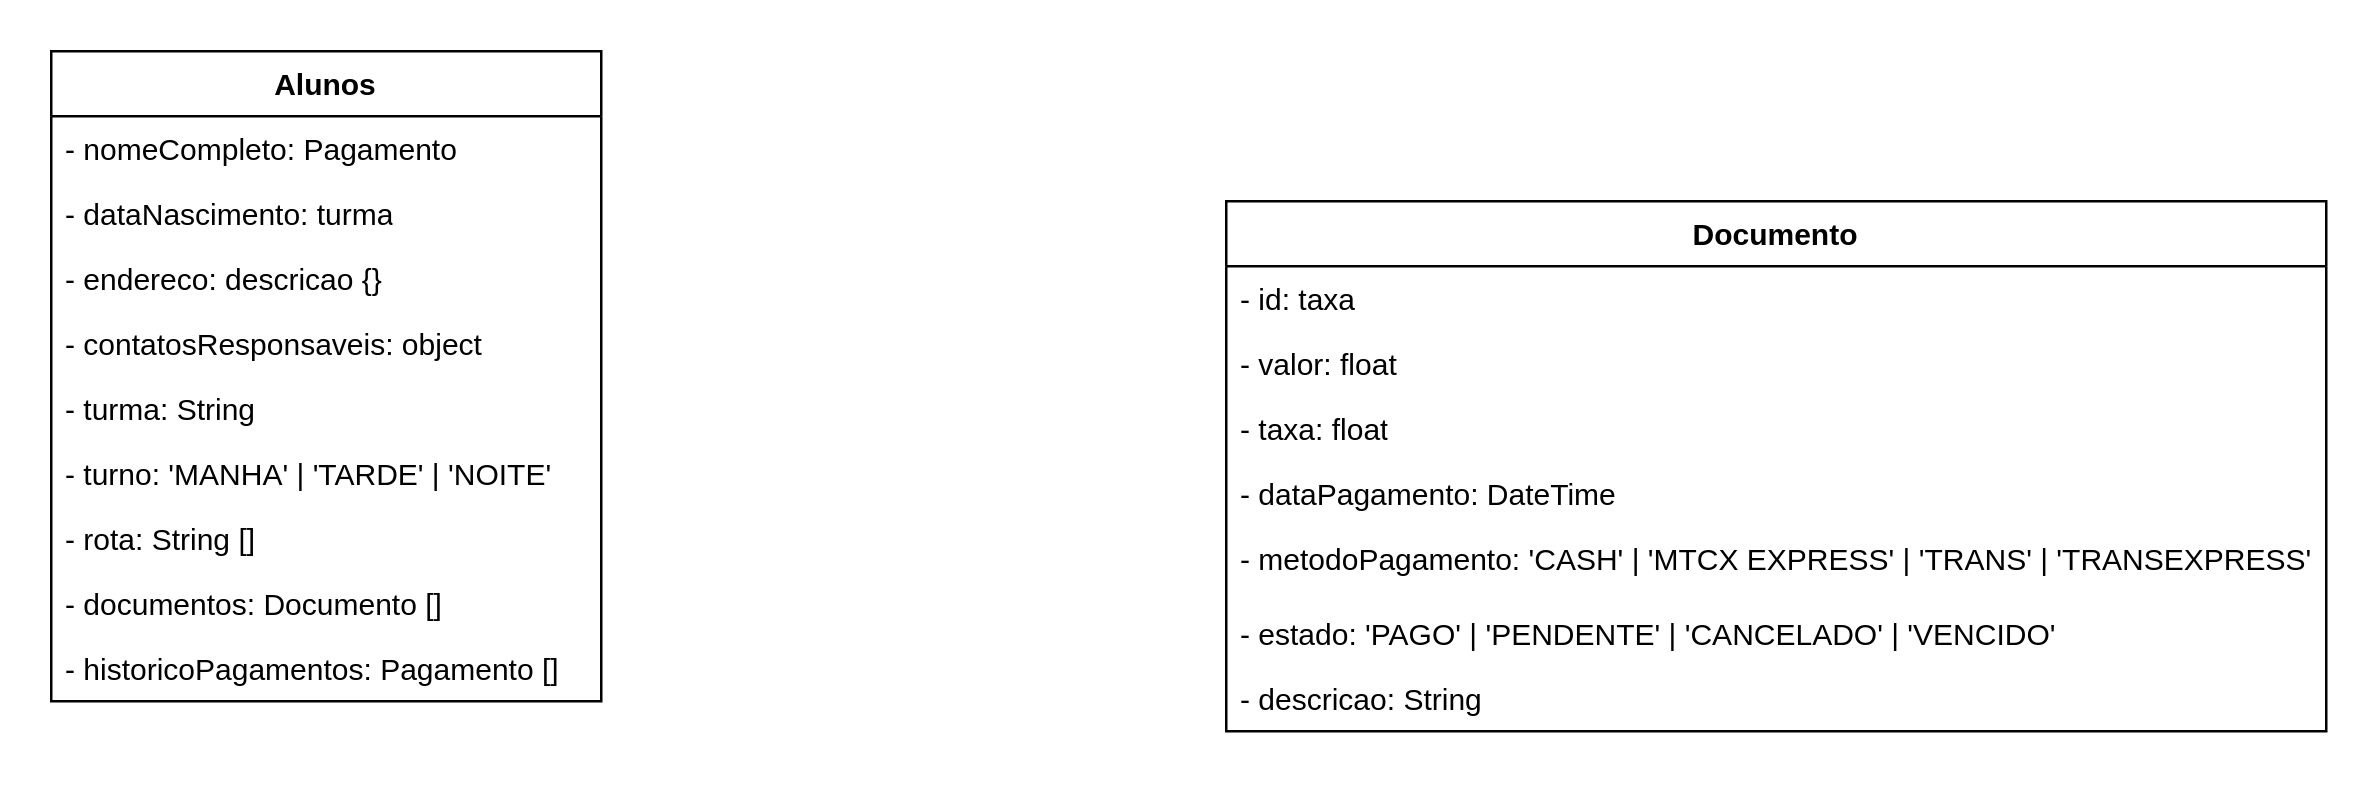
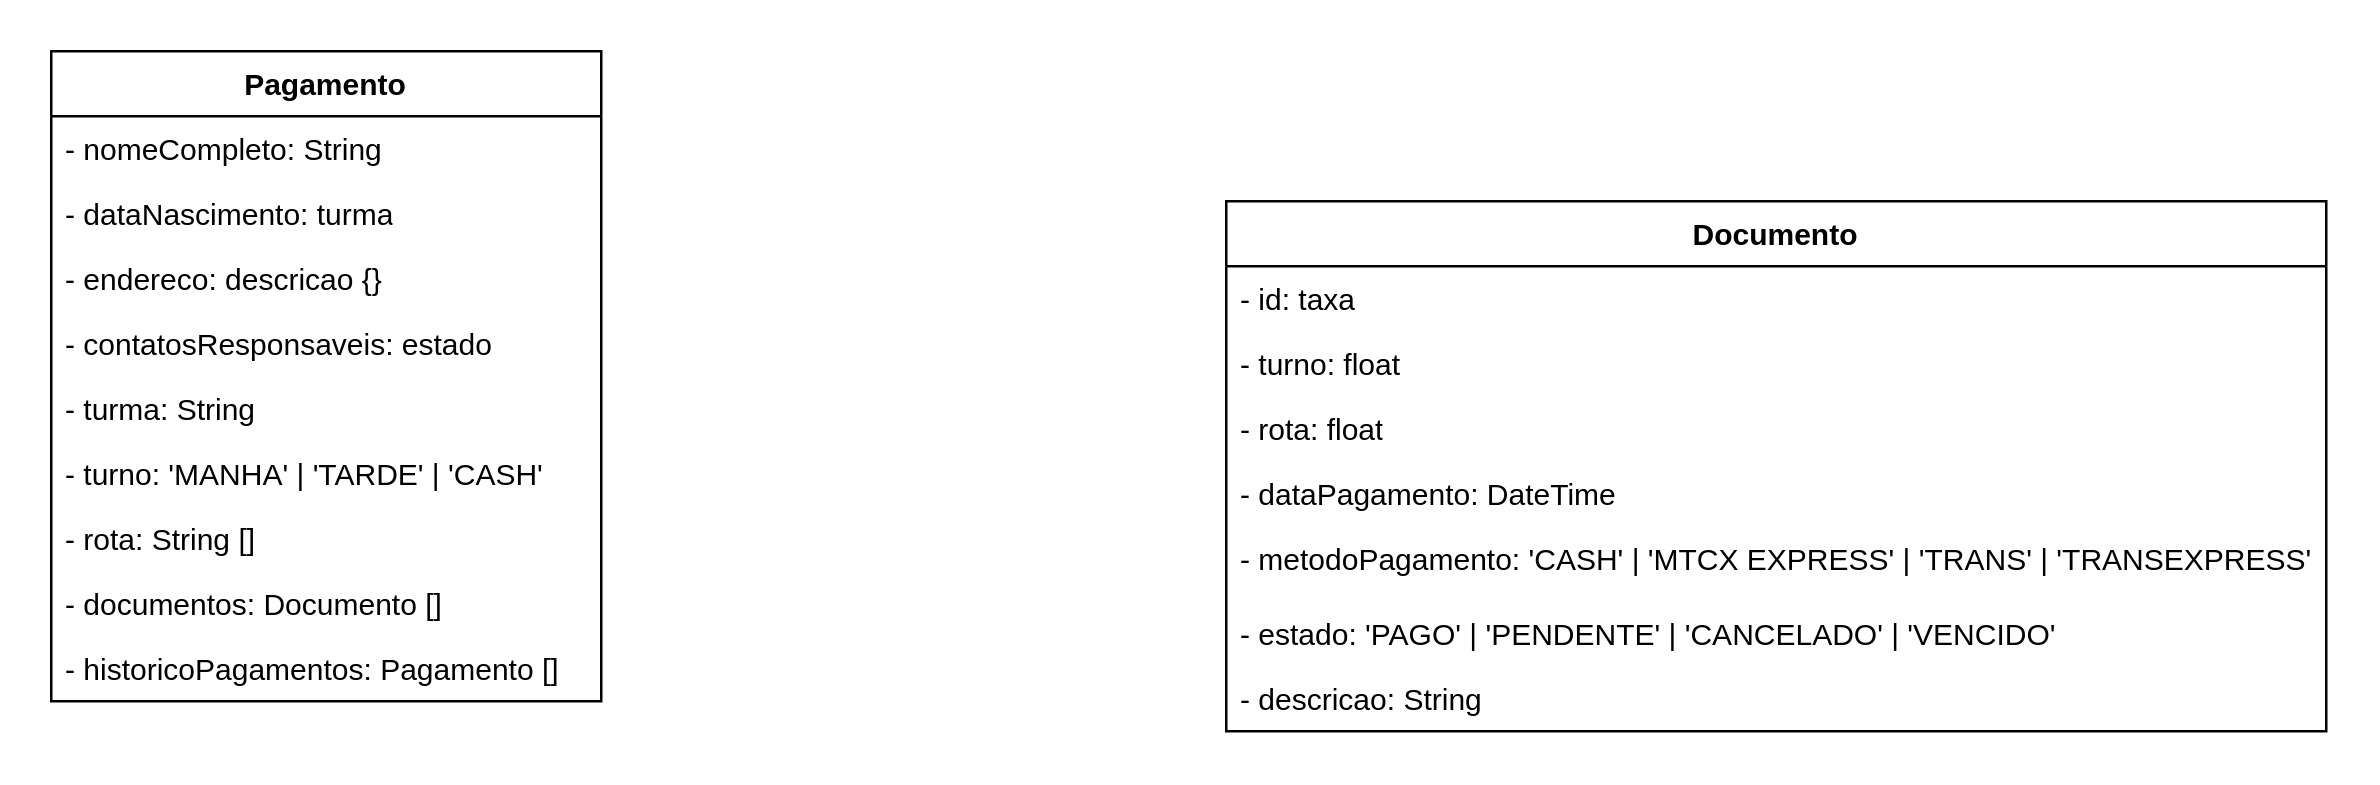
- <mxCell id="2" value="Alunos" style="swimlane;fontStyle=1;align=center;verticalAlign=top;childLayout=stackLayout;horizontal=1;startSize=26;horizontalStack=0;resizeParent=1;resizeParentMax=0;resizeLast=0;collapsible=1;marginBottom=0;whiteSpace=wrap;html=1;" vertex="1" parent="1"><mxGeometry x="20" y="20" width="220" height="260" as="geometry"><mxRectangle x="-640" y="190" width="80" height="30" as="alternateBounds" /></mxGeometry></mxCell>
+ <mxCell id="2" value="Pagamento" style="swimlane;fontStyle=1;align=center;verticalAlign=top;childLayout=stackLayout;horizontal=1;startSize=26;horizontalStack=0;resizeParent=1;resizeParentMax=0;resizeLast=0;collapsible=1;marginBottom=0;whiteSpace=wrap;html=1;" vertex="1" parent="1"><mxGeometry x="20" y="20" width="220" height="260" as="geometry"><mxRectangle x="-640" y="190" width="80" height="30" as="alternateBounds" /></mxGeometry></mxCell>
- <mxCell id="3" value="- nomeCompleto: Pagamento" style="text;strokeColor=none;fillColor=none;align=left;verticalAlign=top;spacingLeft=4;spacingRight=4;overflow=hidden;rotatable=0;points=[[0,0.5],[1,0.5]];portConstraint=eastwest;whiteSpace=wrap;html=1;" vertex="1" parent="2"><mxGeometry y="26" width="220" height="26" as="geometry" /></mxCell>
+ <mxCell id="3" value="- nomeCompleto: String" style="text;strokeColor=none;fillColor=none;align=left;verticalAlign=top;spacingLeft=4;spacingRight=4;overflow=hidden;rotatable=0;points=[[0,0.5],[1,0.5]];portConstraint=eastwest;whiteSpace=wrap;html=1;" vertex="1" parent="2"><mxGeometry y="26" width="220" height="26" as="geometry" /></mxCell>
- <mxCell id="6" value="- contatosResponsaveis: object" style="text;strokeColor=none;fillColor=none;align=left;verticalAlign=top;spacingLeft=4;spacingRight=4;overflow=hidden;rotatable=0;points=[[0,0.5],[1,0.5]];portConstraint=eastwest;whiteSpace=wrap;html=1;" vertex="1" parent="2"><mxGeometry y="104" width="220" height="26" as="geometry" /></mxCell>
+ <mxCell id="6" value="- contatosResponsaveis: estado" style="text;strokeColor=none;fillColor=none;align=left;verticalAlign=top;spacingLeft=4;spacingRight=4;overflow=hidden;rotatable=0;points=[[0,0.5],[1,0.5]];portConstraint=eastwest;whiteSpace=wrap;html=1;" vertex="1" parent="2"><mxGeometry y="104" width="220" height="26" as="geometry" /></mxCell>
- <mxCell id="14" value="- valor: float" style="text;strokeColor=none;fillColor=none;align=left;verticalAlign=top;spacingLeft=4;spacingRight=4;overflow=hidden;rotatable=0;points=[[0,0.5],[1,0.5]];portConstraint=eastwest;whiteSpace=wrap;html=1;" vertex="1" parent="12"><mxGeometry y="52" width="440" height="26" as="geometry" /></mxCell>
+ <mxCell id="14" value="- turno: float" style="text;strokeColor=none;fillColor=none;align=left;verticalAlign=top;spacingLeft=4;spacingRight=4;overflow=hidden;rotatable=0;points=[[0,0.5],[1,0.5]];portConstraint=eastwest;whiteSpace=wrap;html=1;" vertex="1" parent="12"><mxGeometry y="52" width="440" height="26" as="geometry" /></mxCell>
- <mxCell id="15" value="- taxa: float" style="text;strokeColor=none;fillColor=none;align=left;verticalAlign=top;spacingLeft=4;spacingRight=4;overflow=hidden;rotatable=0;points=[[0,0.5],[1,0.5]];portConstraint=eastwest;whiteSpace=wrap;html=1;" vertex="1" parent="12"><mxGeometry y="78" width="440" height="26" as="geometry" /></mxCell>
+ <mxCell id="15" value="- rota: float" style="text;strokeColor=none;fillColor=none;align=left;verticalAlign=top;spacingLeft=4;spacingRight=4;overflow=hidden;rotatable=0;points=[[0,0.5],[1,0.5]];portConstraint=eastwest;whiteSpace=wrap;html=1;" vertex="1" parent="12"><mxGeometry y="78" width="440" height="26" as="geometry" /></mxCell>
- <mxCell id="8" value="- turno: 'MANHA' | 'TARDE' | 'NOITE'" style="text;strokeColor=none;fillColor=none;align=left;verticalAlign=top;spacingLeft=4;spacingRight=4;overflow=hidden;rotatable=0;points=[[0,0.5],[1,0.5]];portConstraint=eastwest;whiteSpace=wrap;html=1;" vertex="1" parent="2"><mxGeometry y="156" width="220" height="26" as="geometry" /></mxCell>
+ <mxCell id="8" value="- turno: 'MANHA' | 'TARDE' | 'CASH'" style="text;strokeColor=none;fillColor=none;align=left;verticalAlign=top;spacingLeft=4;spacingRight=4;overflow=hidden;rotatable=0;points=[[0,0.5],[1,0.5]];portConstraint=eastwest;whiteSpace=wrap;html=1;" vertex="1" parent="2"><mxGeometry y="156" width="220" height="26" as="geometry" /></mxCell>
